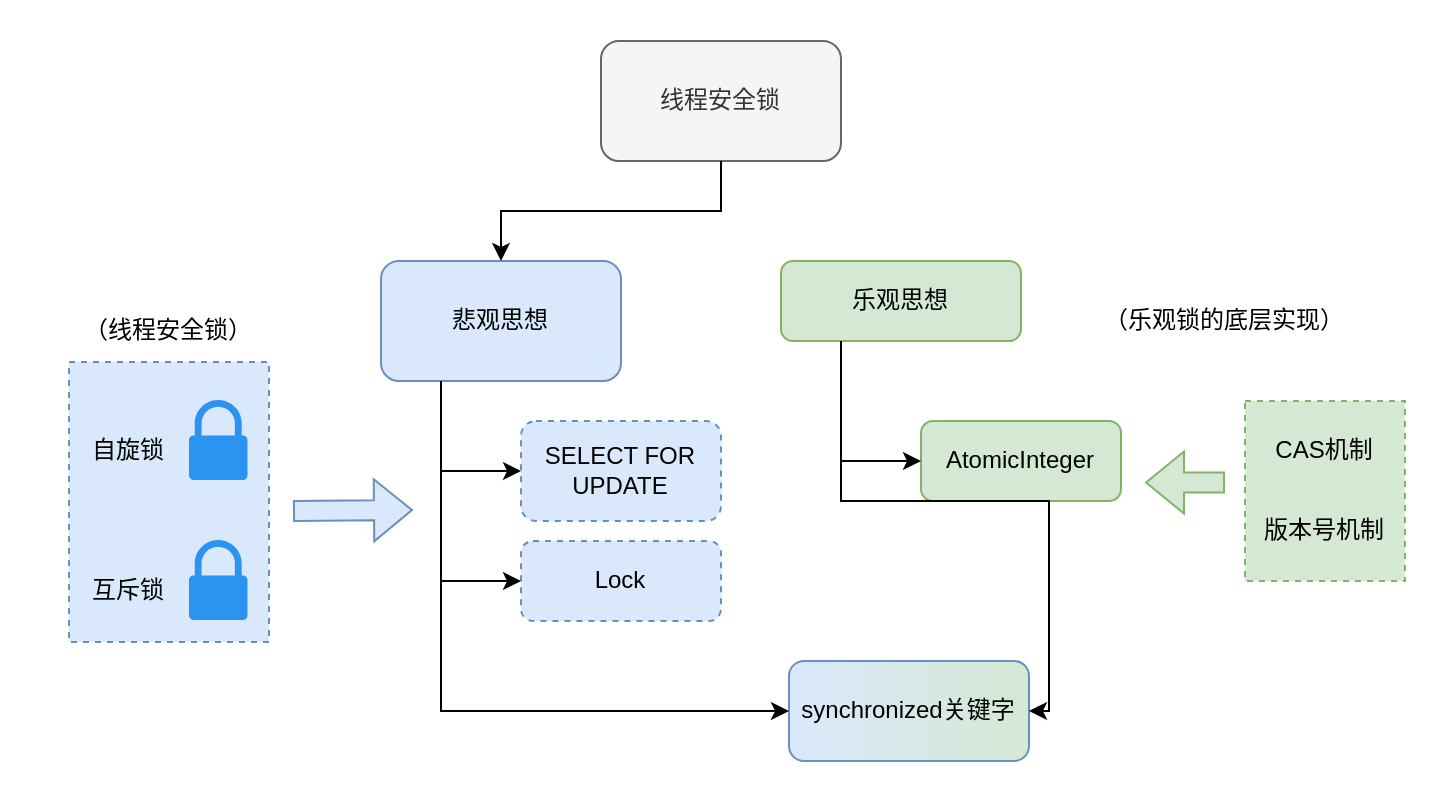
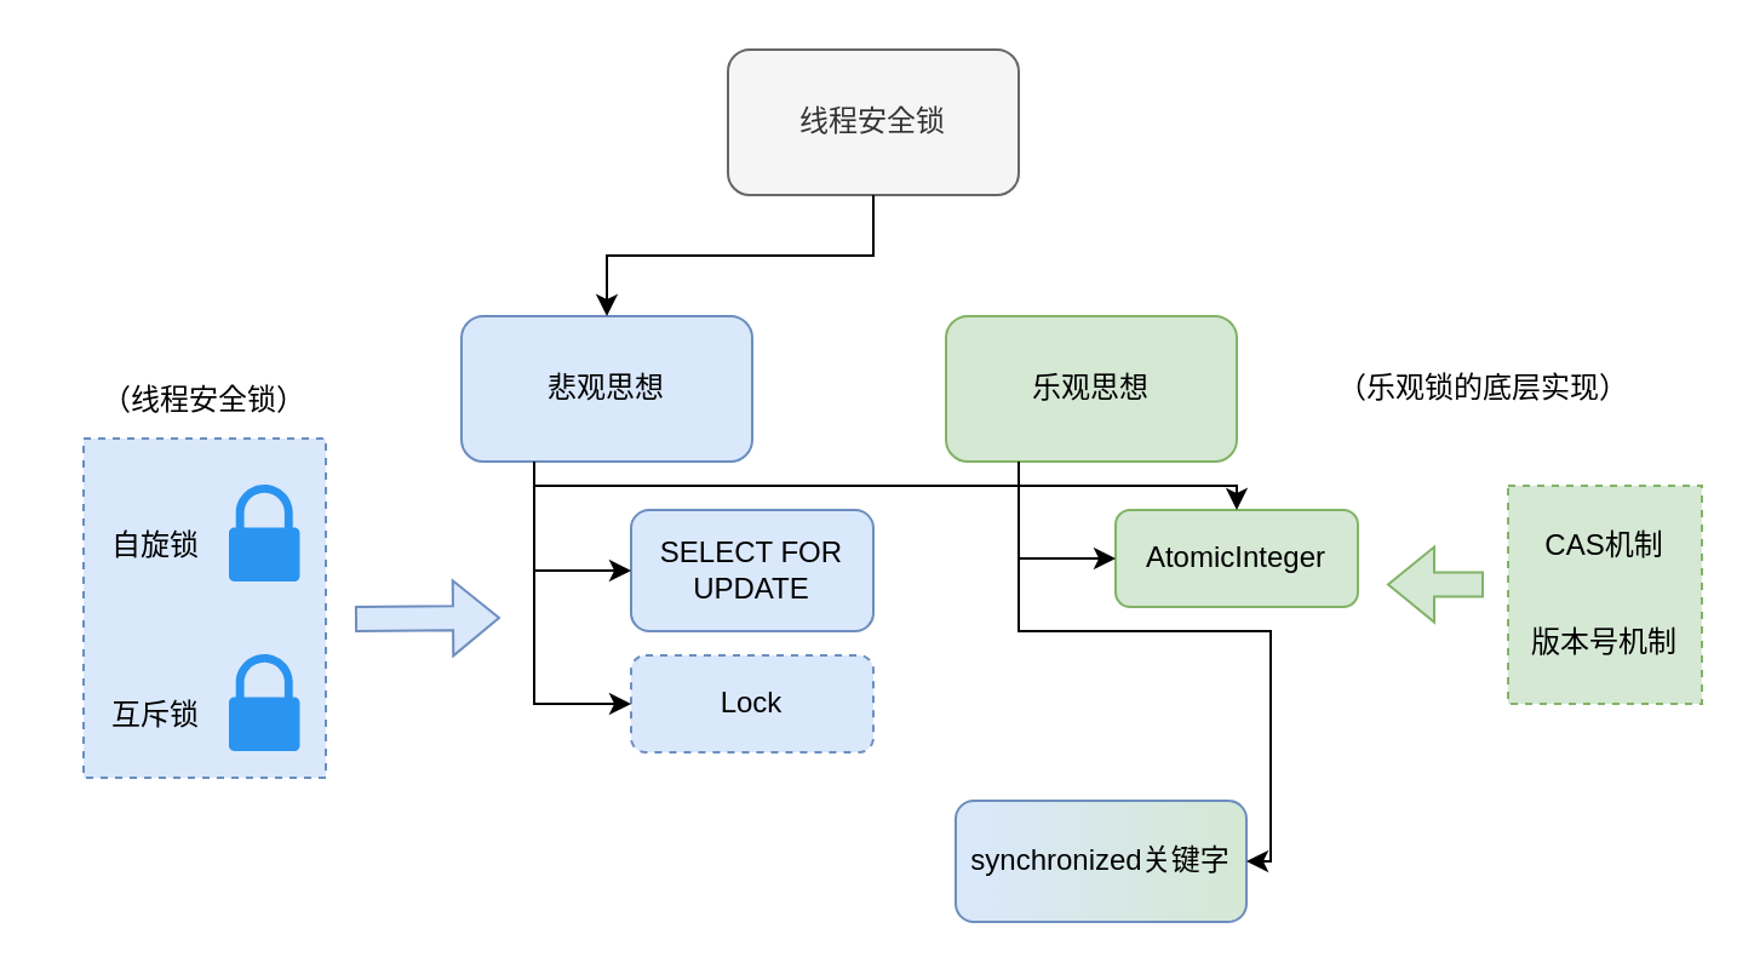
- <mxCell id="4" value="乐观思想" style="rounded=1;whiteSpace=wrap;html=1;fillColor=#d5e8d4;strokeColor=#82b366;" vertex="1" parent="1"><mxGeometry x="390" y="130" width="120" height="40" as="geometry" /></mxCell>
+ <mxCell id="4" value="乐观思想" style="rounded=1;whiteSpace=wrap;html=1;fillColor=#d5e8d4;strokeColor=#82b366;" vertex="1" parent="1"><mxGeometry x="390" y="130" width="120" height="60" as="geometry" /></mxCell>
- <mxCell id="9" value="SELECT FOR UPDATE" style="rounded=1;whiteSpace=wrap;html=1;fillColor=#dae8fc;strokeColor=#6c8ebf;dashed=1;" vertex="1" parent="1"><mxGeometry x="260" y="210" width="100" height="50" as="geometry" /></mxCell>
+ <mxCell id="9" value="SELECT FOR UPDATE" style="rounded=1;whiteSpace=wrap;html=1;fillColor=#dae8fc;strokeColor=#6c8ebf;" vertex="1" parent="1"><mxGeometry x="260" y="210" width="100" height="50" as="geometry" /></mxCell>
- <mxCell id="12" value="" style="endArrow=classic;html=1;rounded=0;exitX=0.25;exitY=1;exitDx=0;exitDy=0;entryX=0;entryY=0.5;entryDx=0;entryDy=0;edgeStyle=orthogonalEdgeStyle;" edge="1" parent="1" source="3" target="6"><mxGeometry width="50" height="50" relative="1" as="geometry"><mxPoint x="270" y="200" as="sourcePoint" /><mxPoint x="270" y="240" as="targetPoint" /></mxGeometry></mxCell>
+ <mxCell id="12" value="" style="endArrow=classic;html=1;rounded=0;exitX=0.25;exitY=1;exitDx=0;exitDy=0;edgeStyle=orthogonalEdgeStyle;" edge="1" parent="1" source="3" target="8"><mxGeometry width="50" height="50" relative="1" as="geometry"><mxPoint x="270" y="200" as="sourcePoint" /><mxPoint x="270" y="240" as="targetPoint" /></mxGeometry></mxCell>
